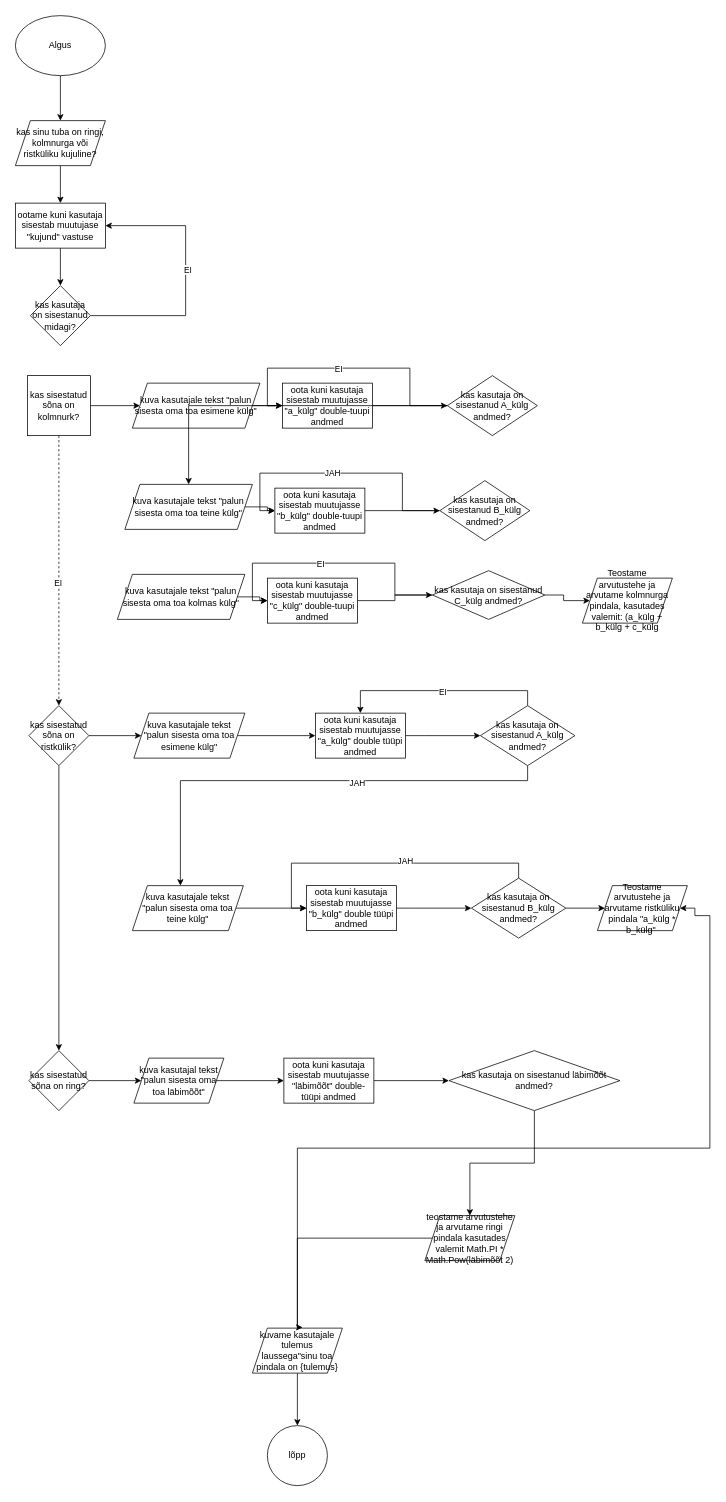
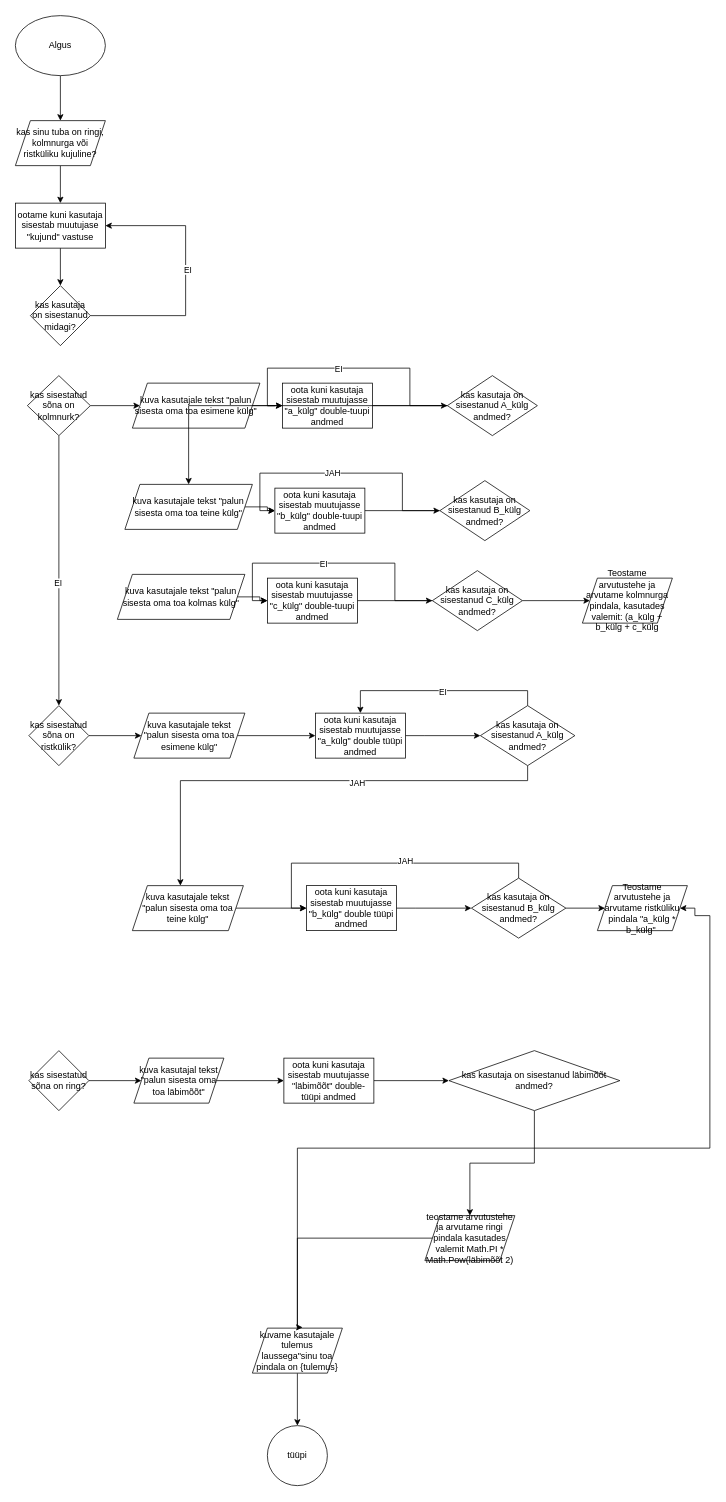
- <mxCell id="14" value="kas sisestatud sõna on kolmnurk?" style="whiteSpace=wrap;html=1;rounded=0;" vertex="1" parent="1"><mxGeometry x="36" y="500" width="84" height="80" as="geometry" /></mxCell>
+ <mxCell id="14" value="kas sisestatud sõna on kolmnurk?" style="rhombus;whiteSpace=wrap;html=1;" vertex="1" parent="1"><mxGeometry x="36" y="500" width="84" height="80" as="geometry" /></mxCell>
- <mxCell id="11" value="" style="edgeStyle=orthogonalEdgeStyle;rounded=0;orthogonalLoop=1;jettySize=auto;html=1;dashed=1;" edge="1" parent="1" source="14" target="17"><mxGeometry relative="1" as="geometry" /></mxCell>
+ <mxCell id="11" value="" style="edgeStyle=orthogonalEdgeStyle;rounded=0;orthogonalLoop=1;jettySize=auto;html=1;" edge="1" parent="1" source="14" target="17"><mxGeometry relative="1" as="geometry" /></mxCell>
- <mxCell id="40" value="kas kasutaja on sisestanud C_külg andmed?" style="rhombus;whiteSpace=wrap;html=1;rounded=0;" vertex="1" parent="1"><mxGeometry x="576" y="760" width="150" height="65" as="geometry" /></mxCell>
+ <mxCell id="40" value="kas kasutaja on sisestanud C_külg andmed?" style="rhombus;whiteSpace=wrap;html=1;rounded=0;" vertex="1" parent="1"><mxGeometry x="576" y="760" width="120" height="80" as="geometry" /></mxCell>
- <mxCell id="16" value="" style="edgeStyle=orthogonalEdgeStyle;rounded=0;orthogonalLoop=1;jettySize=auto;html=1;" edge="1" parent="1" source="17" target="61"><mxGeometry relative="1" as="geometry" /></mxCell>
- <mxCell id="73" value="lõpp" style="ellipse;whiteSpace=wrap;html=1;" vertex="1" parent="1"><mxGeometry x="356" y="1900" width="80" height="80" as="geometry" /></mxCell>
+ <mxCell id="73" value="tüüpi" style="ellipse;whiteSpace=wrap;html=1;" vertex="1" parent="1"><mxGeometry x="356" y="1900" width="80" height="80" as="geometry" /></mxCell>
